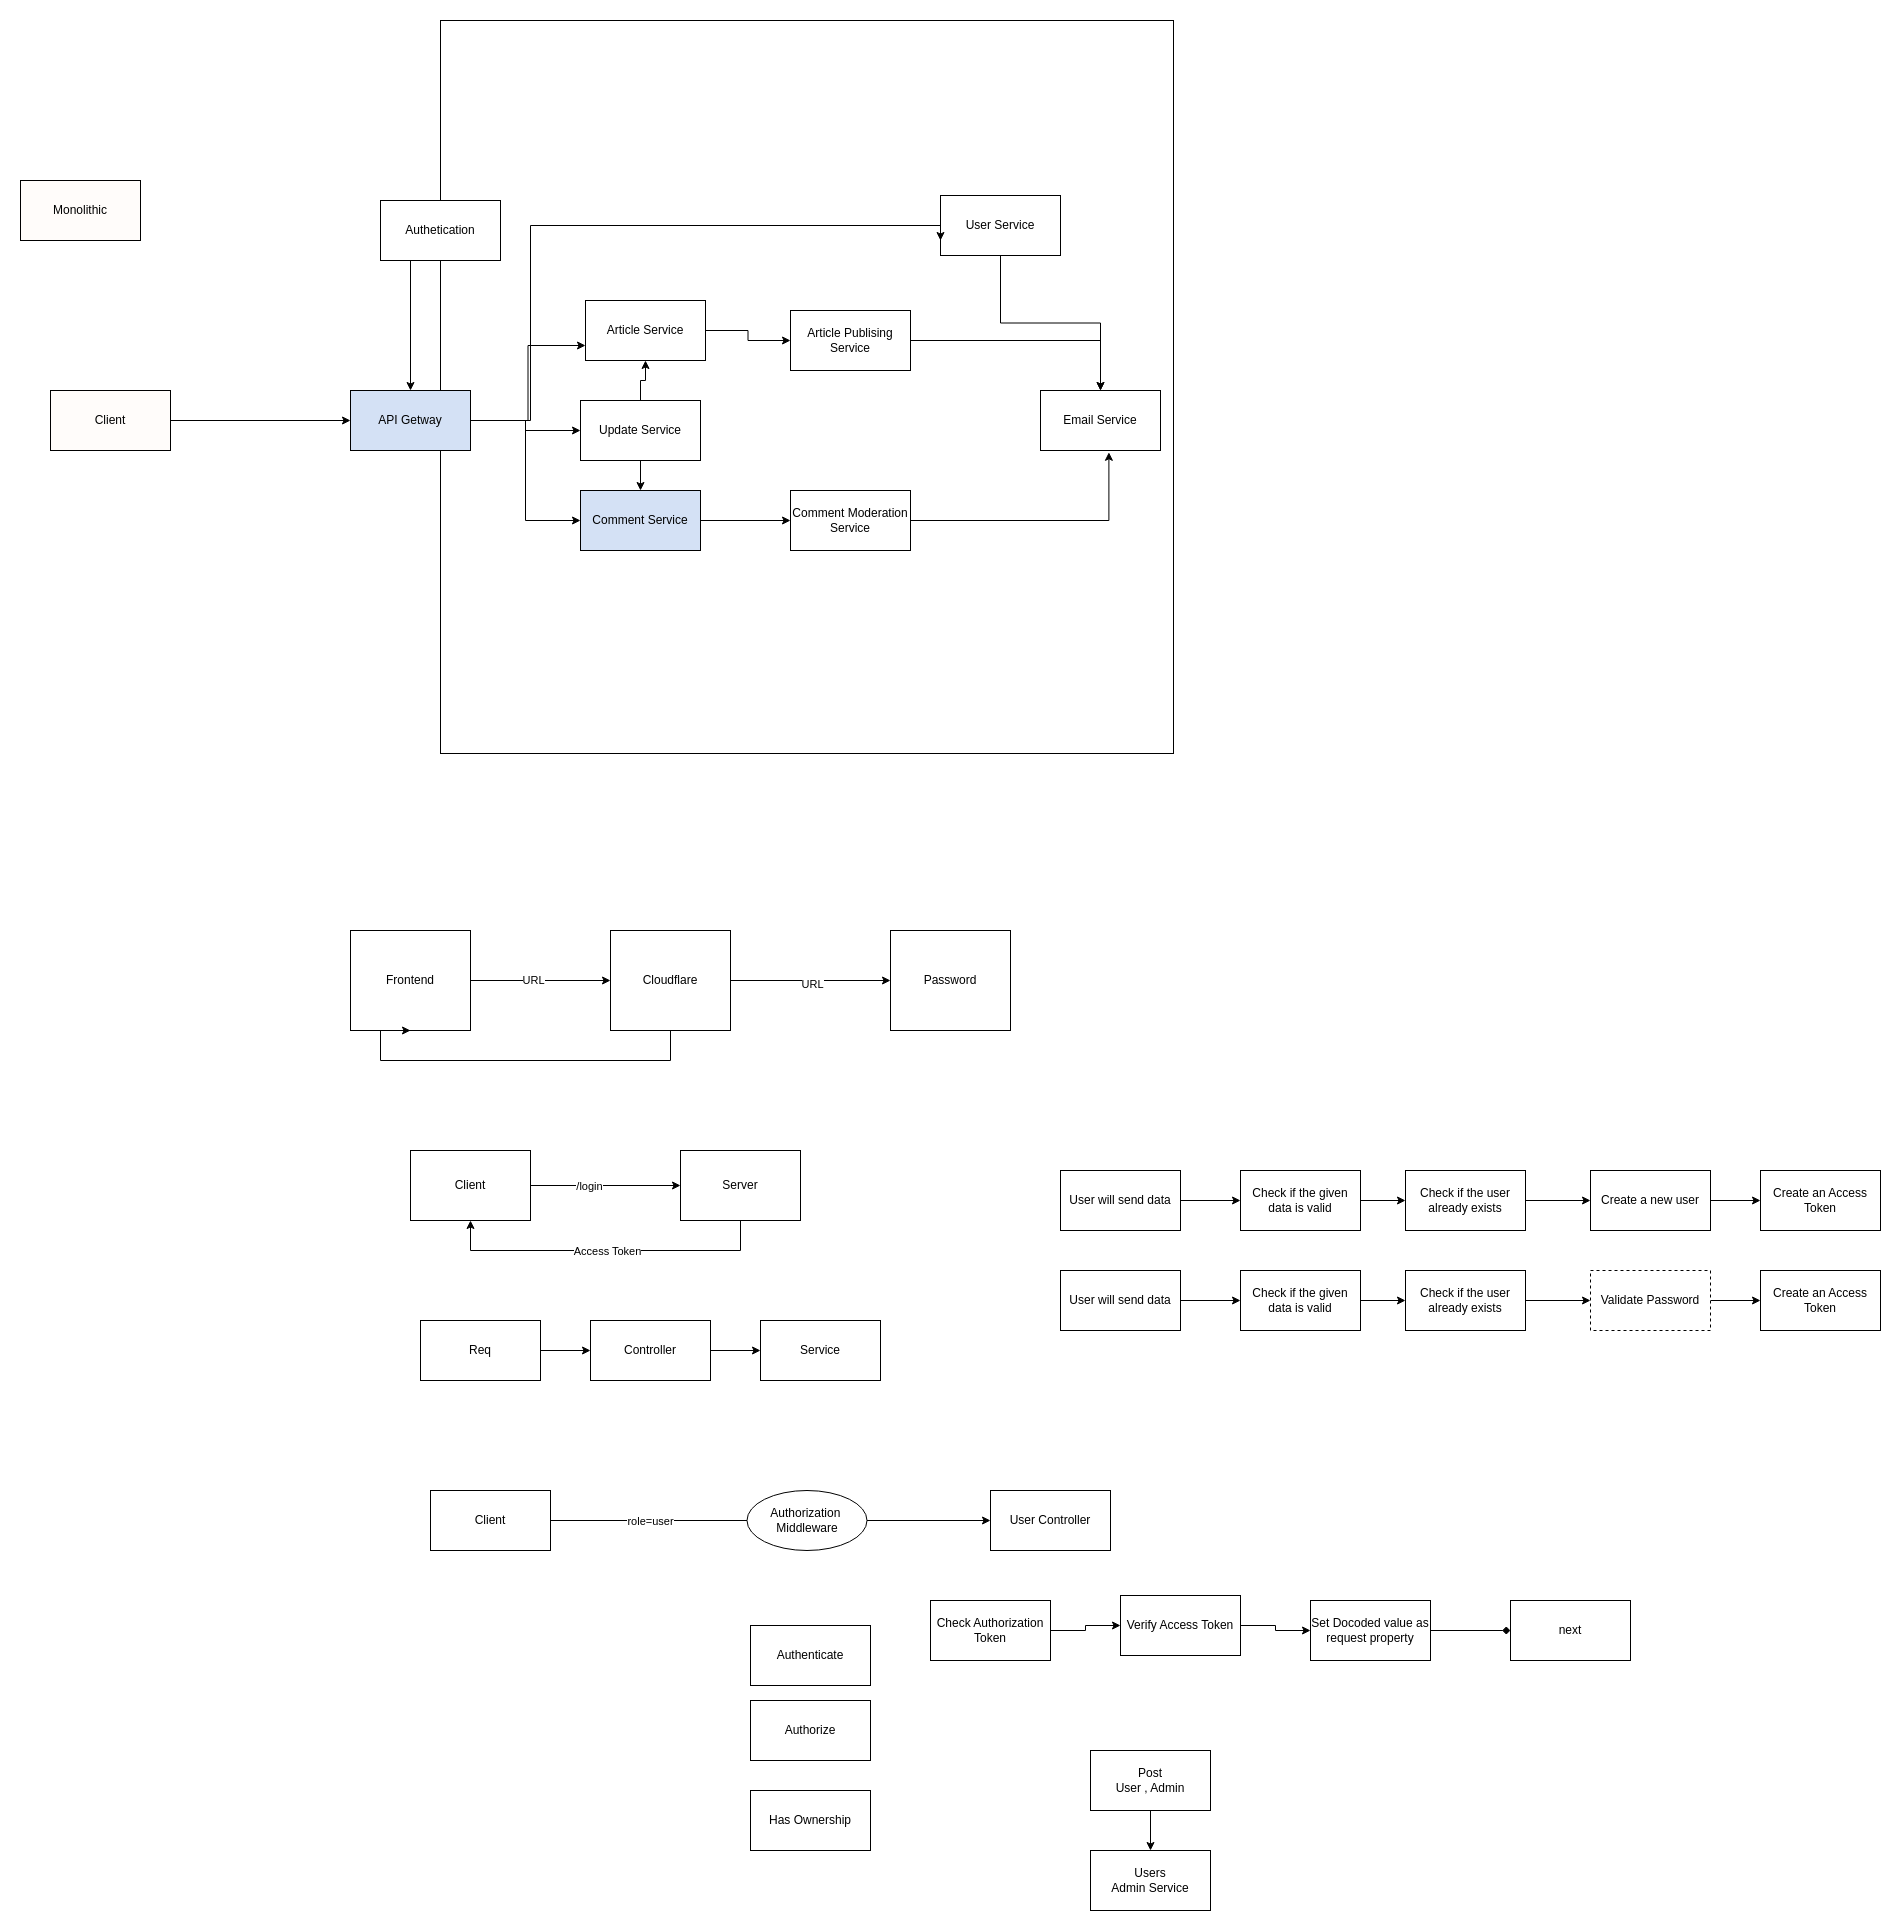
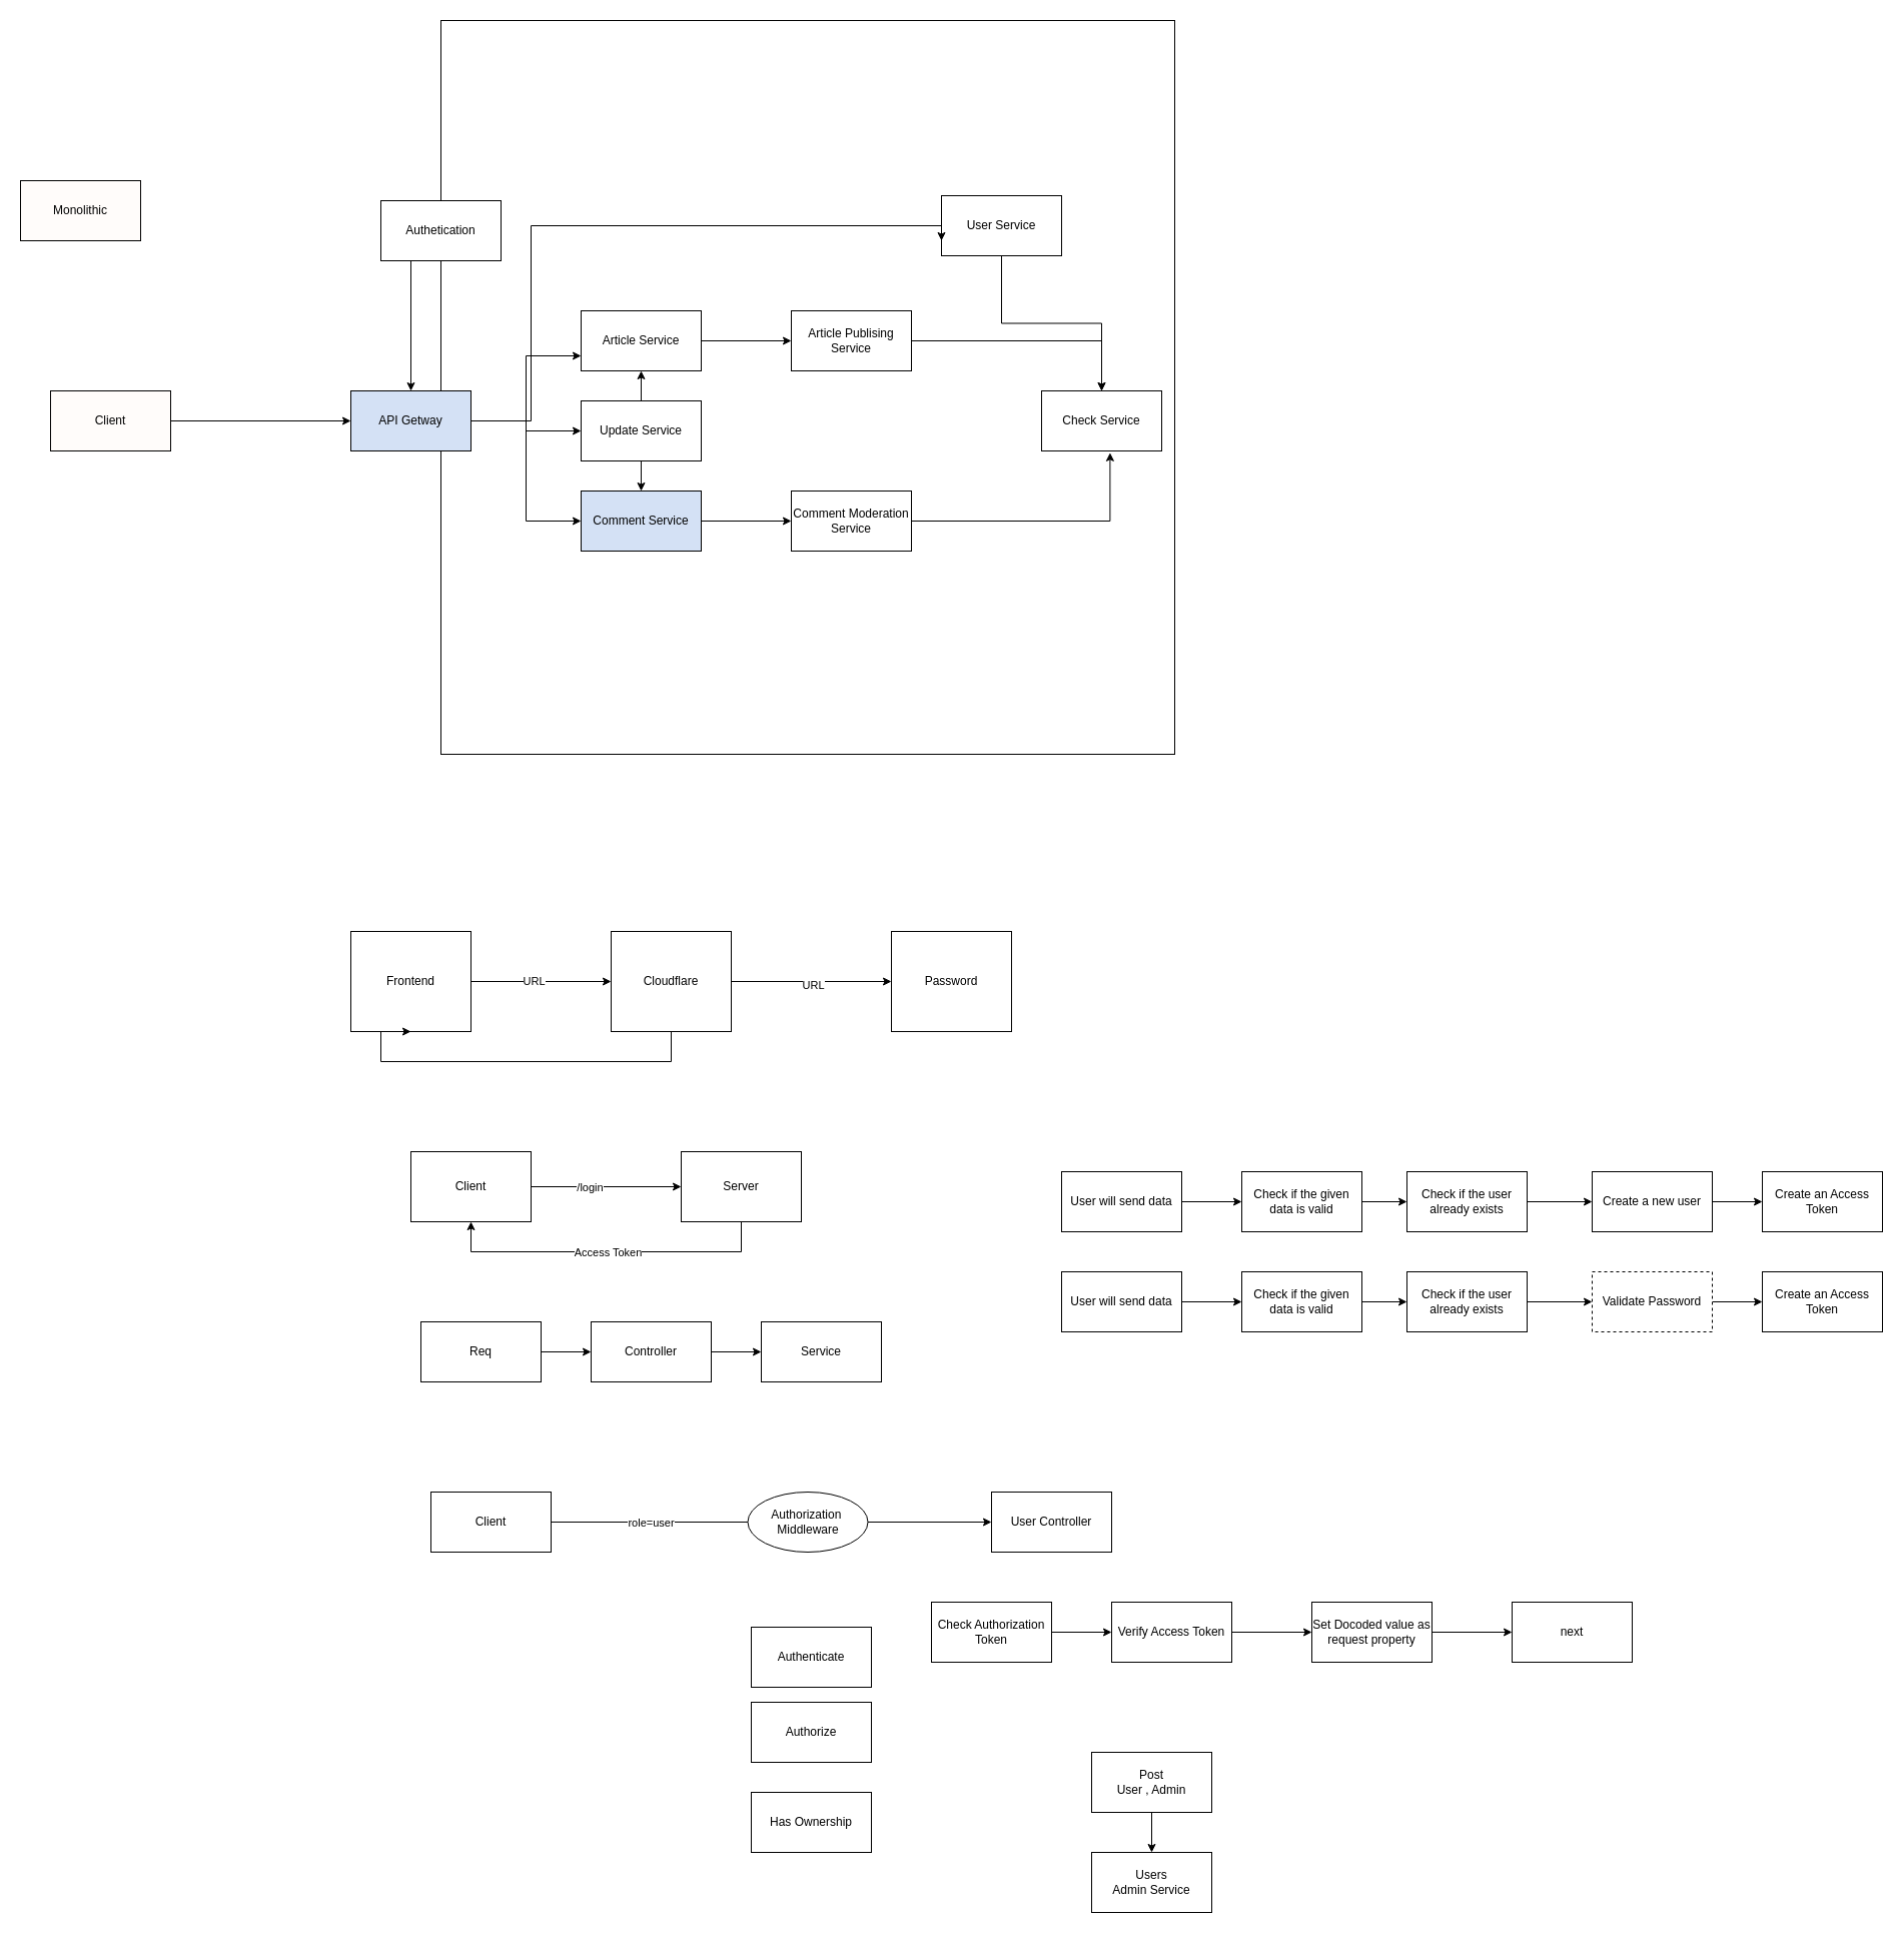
- <mxCell id="12" value="Article Service" style="rounded=0;whiteSpace=wrap;html=1;movable=1;resizable=1;rotatable=1;deletable=1;editable=1;locked=0;connectable=1;" parent="8" vertex="1"><mxGeometry x="5" y="120" width="120" height="60" as="geometry" /></mxCell>
+ <mxCell id="12" value="Article Service" style="rounded=0;whiteSpace=wrap;html=1;movable=1;resizable=1;rotatable=1;deletable=1;editable=1;locked=0;connectable=1;" parent="8" vertex="1"><mxGeometry y="130" width="120" height="60" as="geometry" /></mxCell>
- <mxCell id="15" value="Email Service" style="rounded=0;whiteSpace=wrap;html=1;movable=1;resizable=1;rotatable=1;deletable=1;editable=1;locked=0;connectable=1;" parent="8" vertex="1"><mxGeometry x="460" y="210" width="120" height="60" as="geometry" /></mxCell>
+ <mxCell id="15" value="Check Service" style="rounded=0;whiteSpace=wrap;html=1;movable=1;resizable=1;rotatable=1;deletable=1;editable=1;locked=0;connectable=1;" parent="8" vertex="1"><mxGeometry x="460" y="210" width="120" height="60" as="geometry" /></mxCell>
- <mxCell id="78" value="Verify Access Token" style="rounded=0;whiteSpace=wrap;html=1;" vertex="1" parent="1"><mxGeometry x="1120" y="1595" width="120" height="60" as="geometry" /></mxCell>
+ <mxCell id="78" value="Verify Access Token" style="rounded=0;whiteSpace=wrap;html=1;" vertex="1" parent="1"><mxGeometry x="1110" y="1600" width="120" height="60" as="geometry" /></mxCell>
- <mxCell id="79" value="" style="edgeStyle=orthogonalEdgeStyle;rounded=0;orthogonalLoop=1;jettySize=auto;html=1;endArrow=diamond;" edge="1" parent="1" source="80" target="81"><mxGeometry relative="1" as="geometry" /></mxCell>
+ <mxCell id="79" value="" style="edgeStyle=orthogonalEdgeStyle;rounded=0;orthogonalLoop=1;jettySize=auto;html=1;" edge="1" parent="1" source="80" target="81"><mxGeometry relative="1" as="geometry" /></mxCell>
